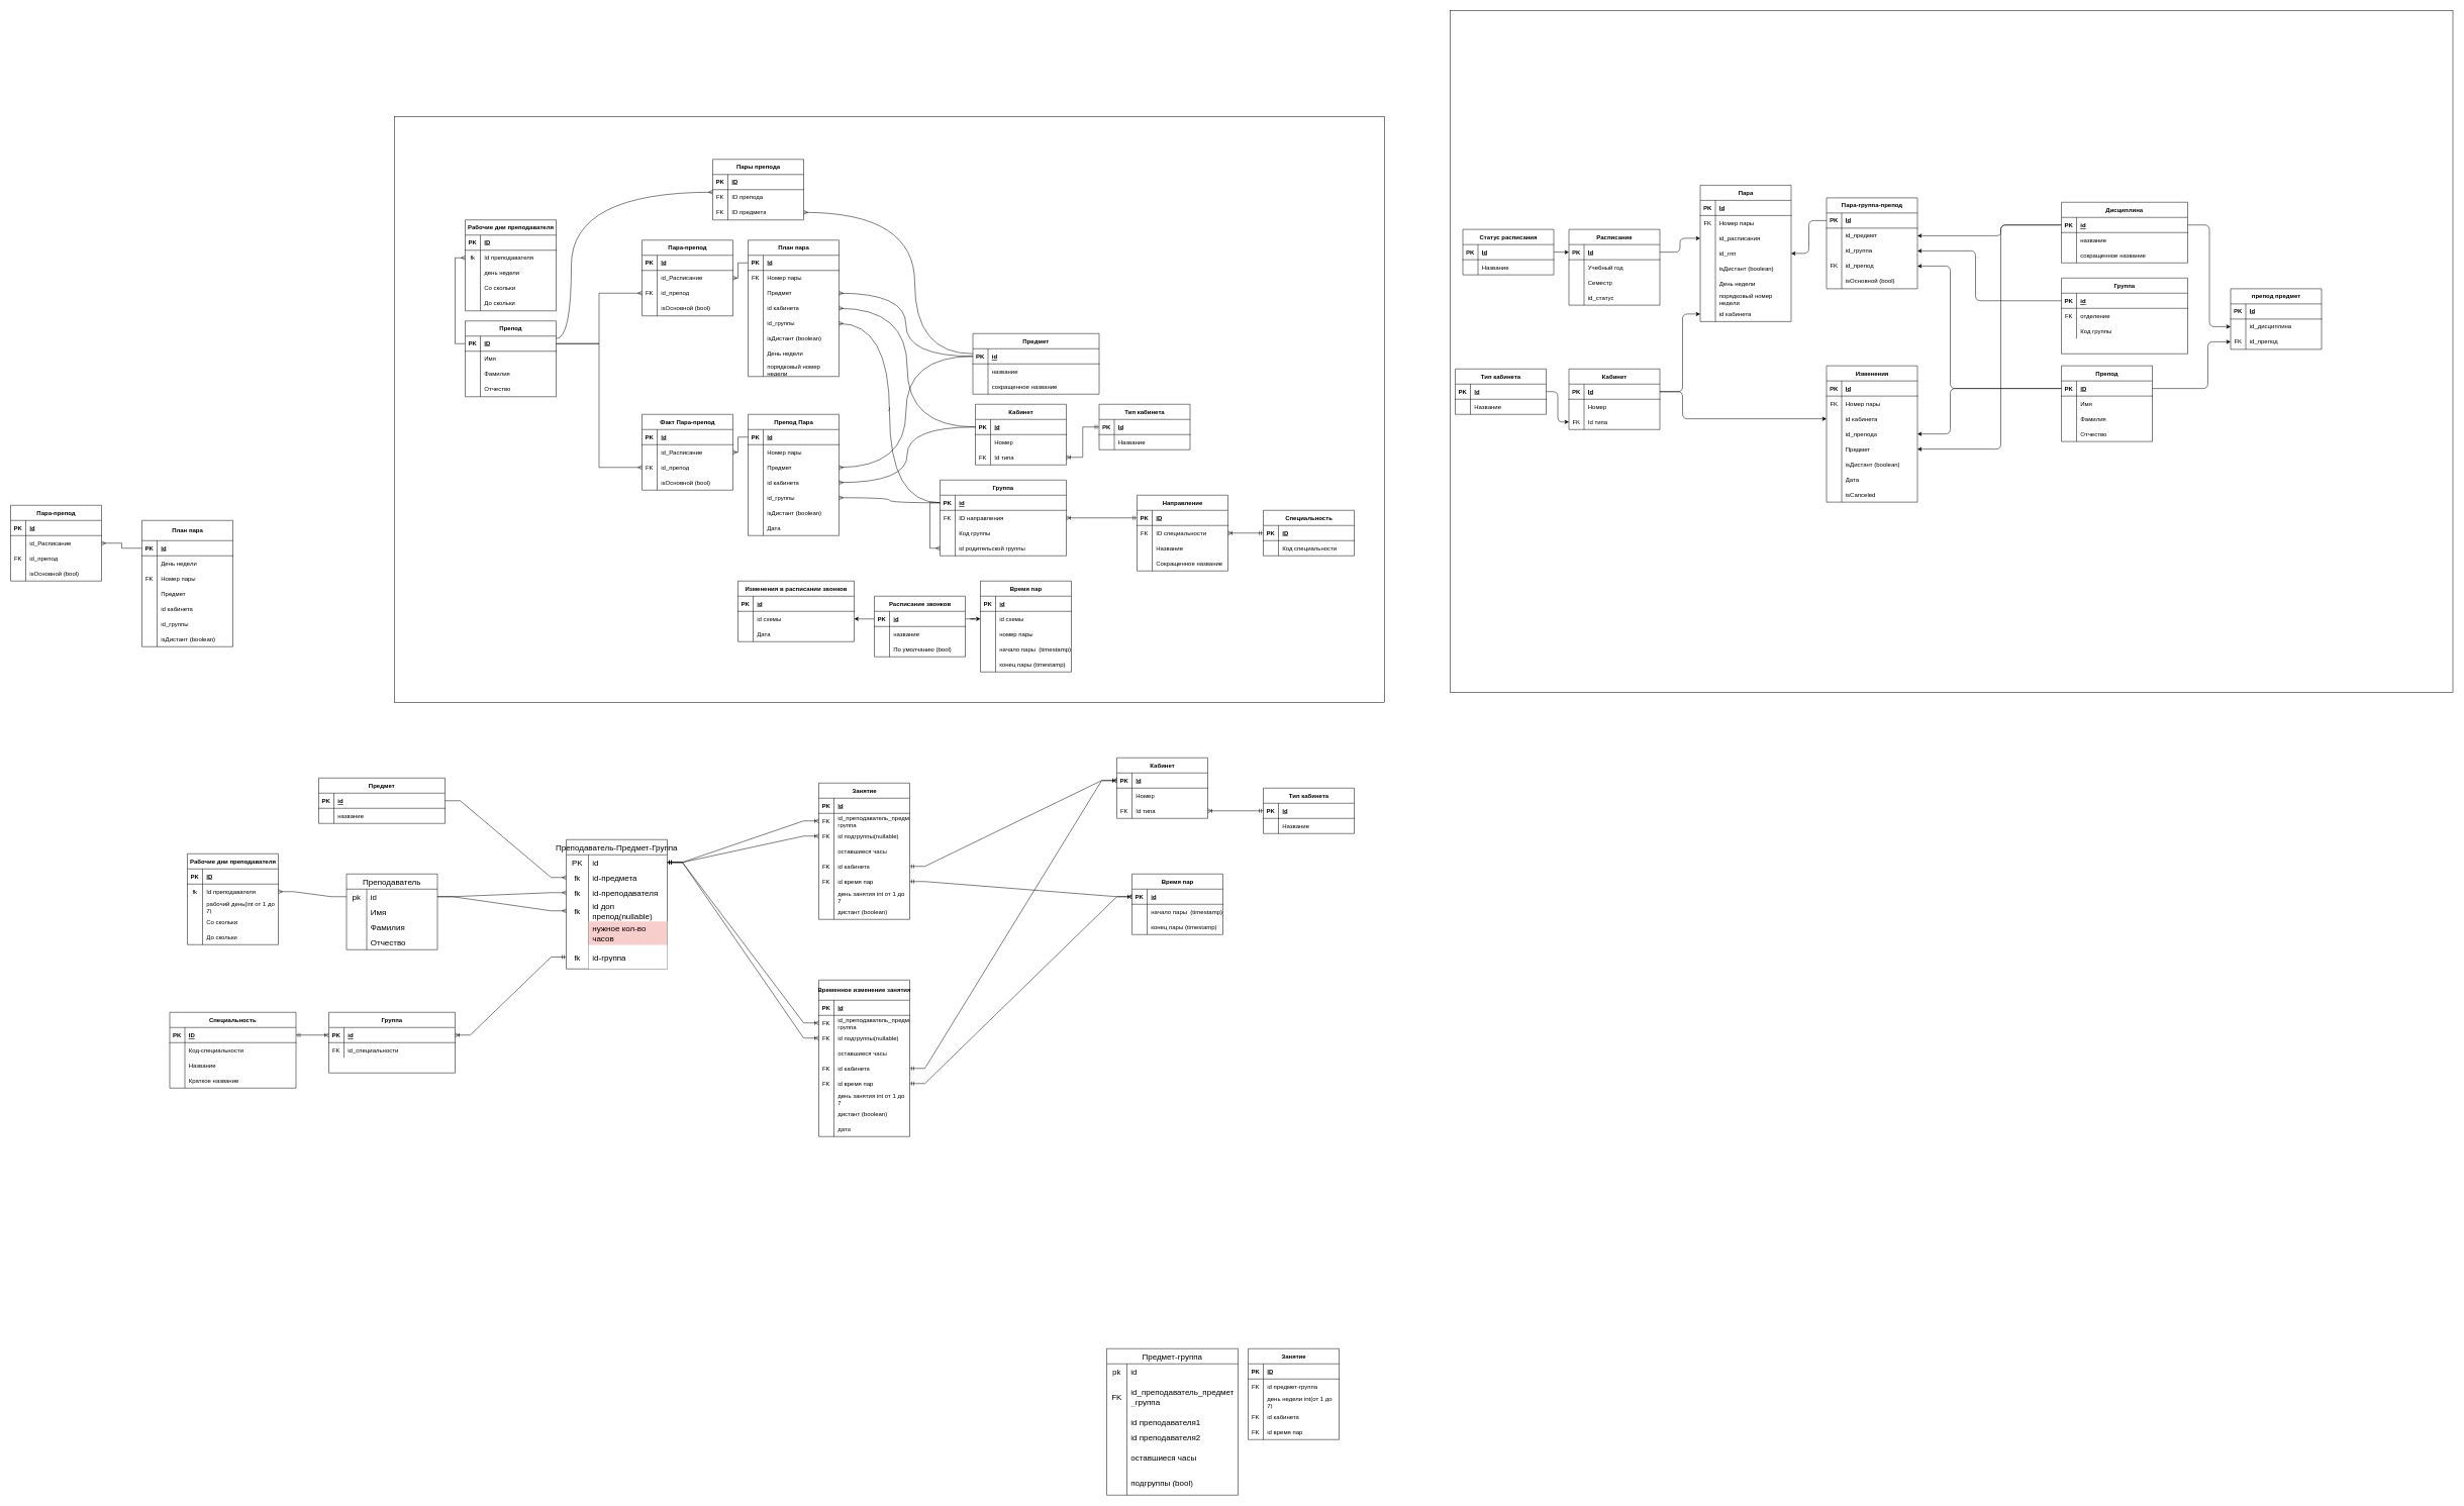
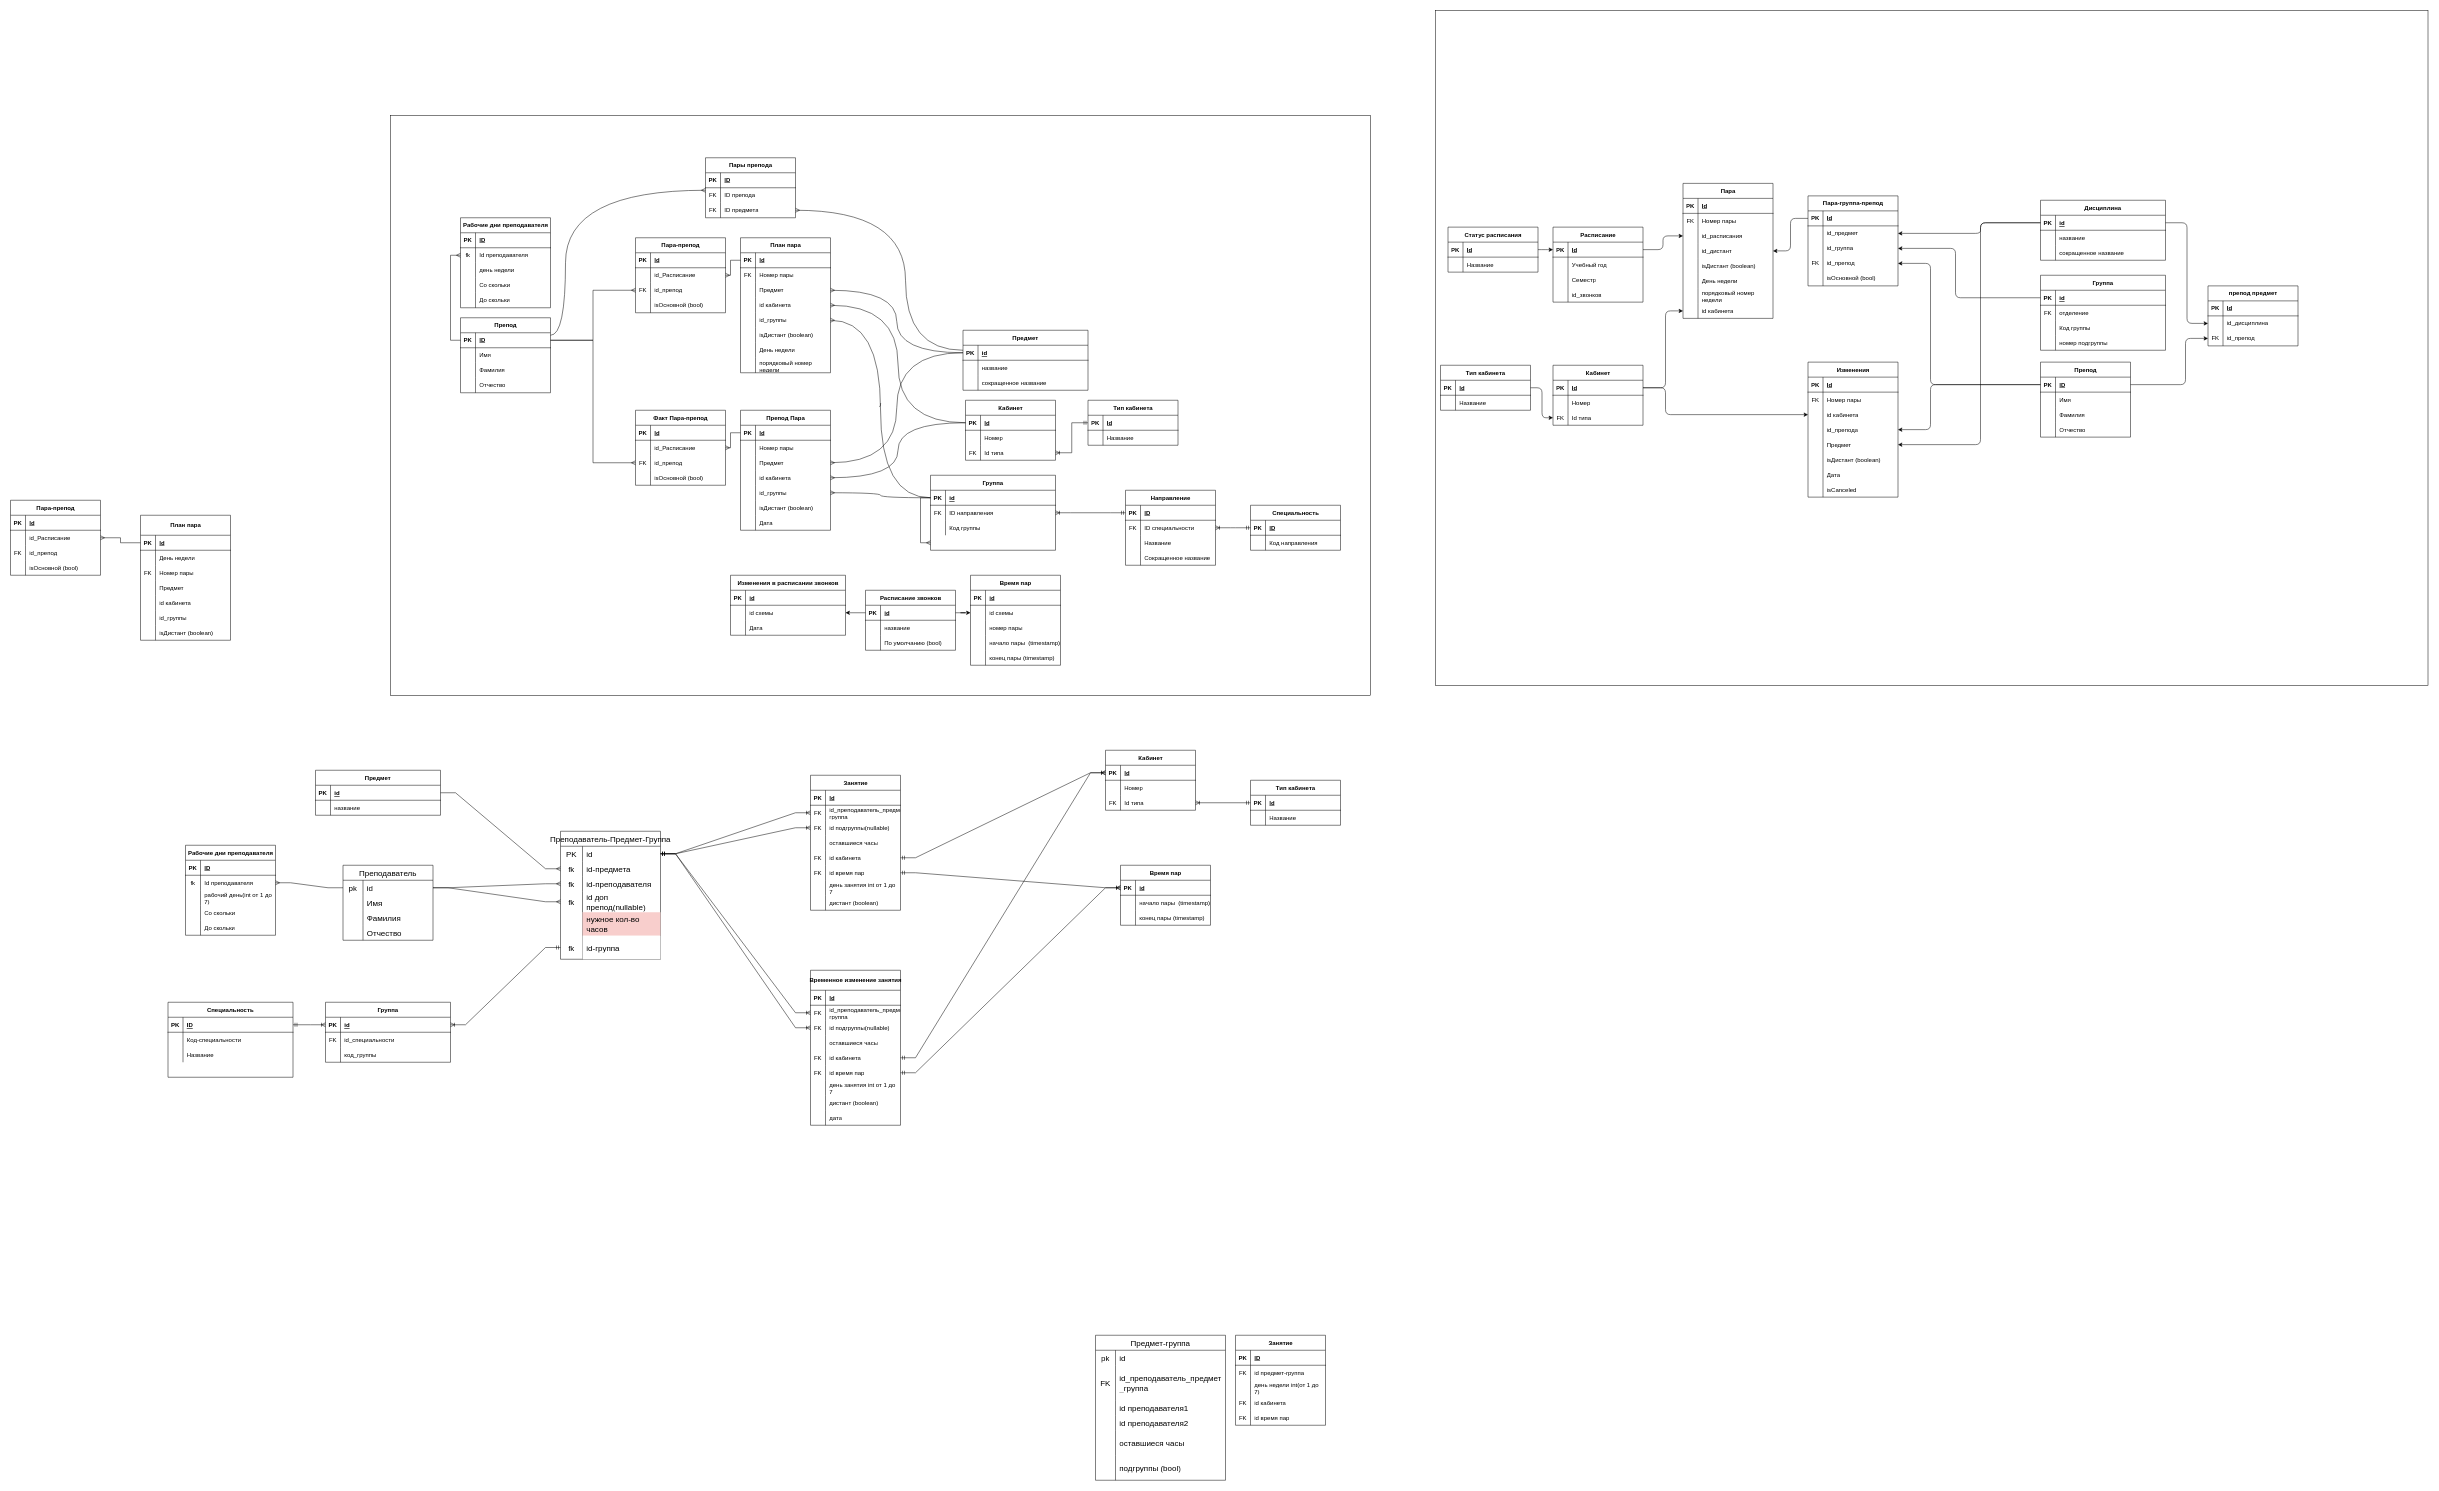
- <mxCell id="556" value="id_гпп" style="shape=partialRectangle;connectable=0;fillColor=none;top=0;left=0;bottom=0;right=0;align=left;spacingLeft=6;overflow=hidden;whiteSpace=wrap;html=1;" parent="554" vertex="1"><mxGeometry x="30" width="150" height="30" as="geometry"><mxRectangle width="150" height="30" as="alternateBounds" /></mxGeometry></mxCell>
+ <mxCell id="556" value="id_дистант" style="shape=partialRectangle;connectable=0;fillColor=none;top=0;left=0;bottom=0;right=0;align=left;spacingLeft=6;overflow=hidden;whiteSpace=wrap;html=1;" parent="554" vertex="1"><mxGeometry x="30" width="150" height="30" as="geometry"><mxRectangle width="150" height="30" as="alternateBounds" /></mxGeometry></mxCell>
- <mxCell id="616" value="id_статус" style="shape=partialRectangle;connectable=0;fillColor=none;top=0;left=0;bottom=0;right=0;align=left;spacingLeft=6;overflow=hidden;whiteSpace=wrap;html=1;" parent="614" vertex="1"><mxGeometry x="30" width="150" height="30" as="geometry"><mxRectangle width="150" height="30" as="alternateBounds" /></mxGeometry></mxCell>
+ <mxCell id="616" value="id_звонков" style="shape=partialRectangle;connectable=0;fillColor=none;top=0;left=0;bottom=0;right=0;align=left;spacingLeft=6;overflow=hidden;whiteSpace=wrap;html=1;" parent="614" vertex="1"><mxGeometry x="30" width="150" height="30" as="geometry"><mxRectangle width="150" height="30" as="alternateBounds" /></mxGeometry></mxCell>
+ <mxCell id="487" value="номер подгруппы" style="shape=partialRectangle;overflow=hidden;connectable=0;fillColor=none;top=0;left=0;bottom=0;right=0;align=left;spacingLeft=6;" parent="485" vertex="1"><mxGeometry x="30" width="220" height="30" as="geometry"><mxRectangle width="220" height="30" as="alternateBounds" /></mxGeometry></mxCell>
- <mxCell id="373" value="id родительской группы" style="shape=partialRectangle;overflow=hidden;connectable=0;fillColor=none;top=0;left=0;bottom=0;right=0;align=left;spacingLeft=6;" parent="371" vertex="1"><mxGeometry x="30" width="220" height="30" as="geometry"><mxRectangle width="220" height="30" as="alternateBounds" /></mxGeometry></mxCell>
- <mxCell id="446" value="Код специальности" style="shape=partialRectangle;connectable=0;fillColor=none;top=0;left=0;bottom=0;right=0;align=left;spacingLeft=6;overflow=hidden;whiteSpace=wrap;html=1;" parent="444" vertex="1"><mxGeometry x="30" width="150" height="30" as="geometry"><mxRectangle width="150" height="30" as="alternateBounds" /></mxGeometry></mxCell>
+ <mxCell id="446" value="Код направления" style="shape=partialRectangle;connectable=0;fillColor=none;top=0;left=0;bottom=0;right=0;align=left;spacingLeft=6;overflow=hidden;whiteSpace=wrap;html=1;" parent="444" vertex="1"><mxGeometry x="30" width="150" height="30" as="geometry"><mxRectangle width="150" height="30" as="alternateBounds" /></mxGeometry></mxCell>
+ <mxCell id="13" value="код_группы" style="shape=partialRectangle;overflow=hidden;connectable=0;fillColor=none;top=0;left=0;bottom=0;right=0;align=left;spacingLeft=6;" parent="11" vertex="1"><mxGeometry x="30" width="220" height="30" as="geometry"><mxRectangle width="220" height="30" as="alternateBounds" /></mxGeometry></mxCell>
- <mxCell id="33" value="Краткое название" style="shape=partialRectangle;overflow=hidden;connectable=0;fillColor=none;top=0;left=0;bottom=0;right=0;align=left;spacingLeft=6;" parent="31" vertex="1"><mxGeometry x="30" width="220" height="30" as="geometry"><mxRectangle width="220" height="30" as="alternateBounds" /></mxGeometry></mxCell>
